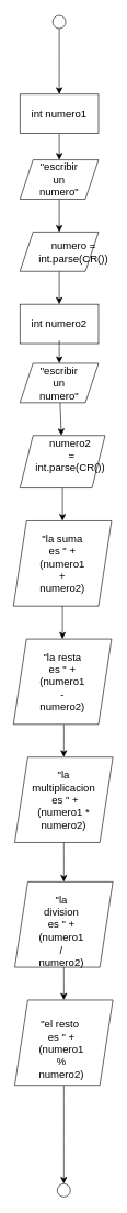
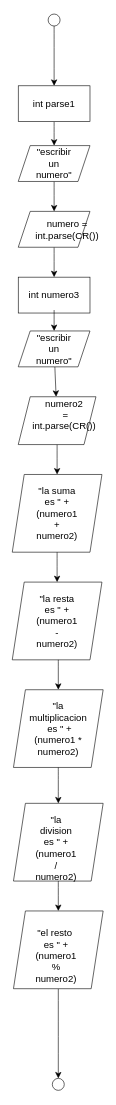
- <mxCell id="6" value="int numero1" style="text;strokeColor=none;fillColor=none;html=1;align=center;verticalAlign=middle;whiteSpace=wrap;rounded=0;fontSize=16;" vertex="1" parent="1"><mxGeometry x="40" y="152.5" width="100" height="35" as="geometry" /></mxCell>
+ <mxCell id="6" value="int parse1" style="text;strokeColor=none;fillColor=none;html=1;align=center;verticalAlign=middle;whiteSpace=wrap;rounded=0;fontSize=16;" vertex="1" parent="1"><mxGeometry x="40" y="152.5" width="100" height="35" as="geometry" /></mxCell>
- <mxCell id="15" value="&lt;font style=&quot;vertical-align: inherit;&quot;&gt;&lt;font style=&quot;vertical-align: inherit;&quot;&gt;int numero2&lt;/font&gt;&lt;/font&gt;" style="text;strokeColor=none;fillColor=none;html=1;align=center;verticalAlign=middle;whiteSpace=wrap;rounded=0;fontSize=16;" vertex="1" parent="1"><mxGeometry x="40" y="465" width="100" height="50" as="geometry" /></mxCell>
+ <mxCell id="15" value="&lt;font style=&quot;vertical-align: inherit;&quot;&gt;&lt;font style=&quot;vertical-align: inherit;&quot;&gt;int numero3&lt;/font&gt;&lt;/font&gt;" style="text;strokeColor=none;fillColor=none;html=1;align=center;verticalAlign=middle;whiteSpace=wrap;rounded=0;fontSize=16;" vertex="1" parent="1"><mxGeometry x="40" y="465" width="100" height="50" as="geometry" /></mxCell>
